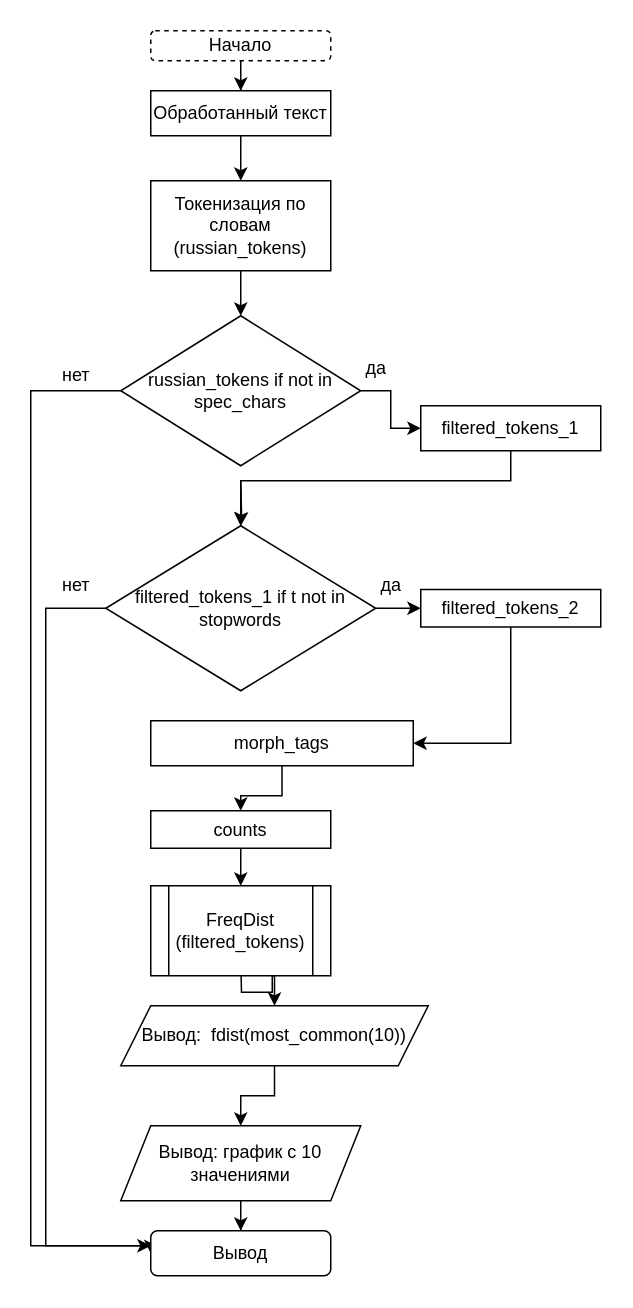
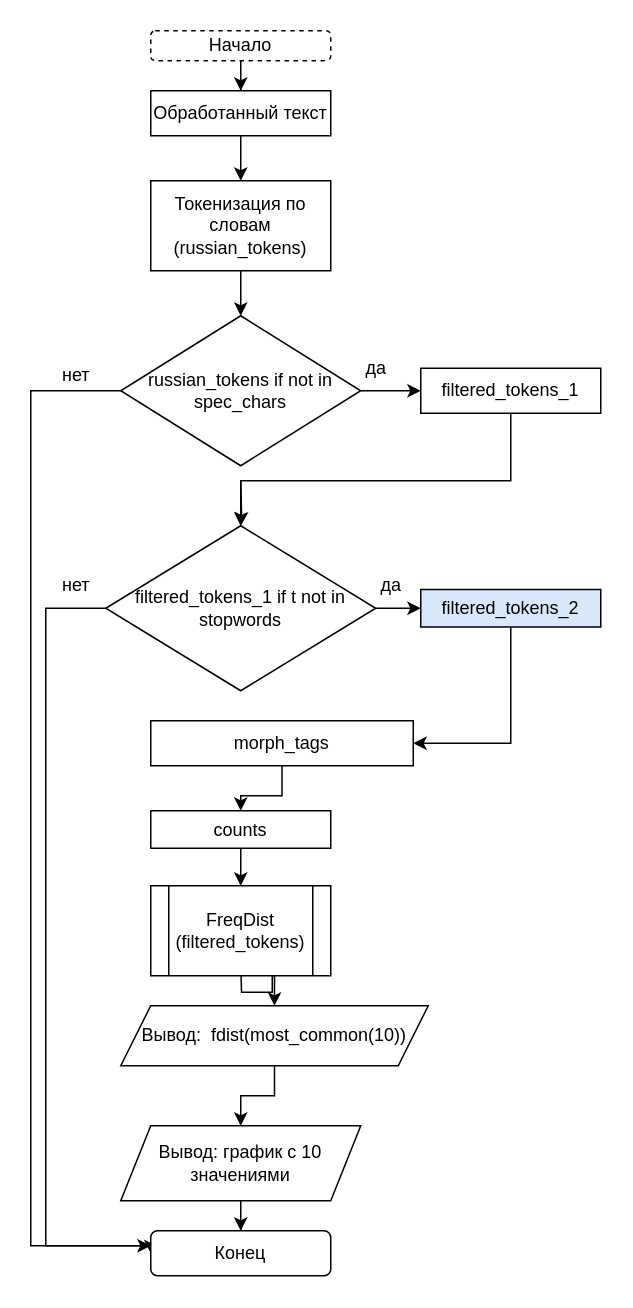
- <mxCell id="13" value="filtered_tokens_1" style="whiteSpace=wrap;html=1;rounded=0;" vertex="1" parent="1"><mxGeometry x="280" y="270" width="120" height="30" as="geometry" /></mxCell>
+ <mxCell id="13" value="filtered_tokens_1" style="whiteSpace=wrap;html=1;rounded=0;" vertex="1" parent="1"><mxGeometry x="280" y="245" width="120" height="30" as="geometry" /></mxCell>
- <mxCell id="19" value="filtered_tokens_2" style="whiteSpace=wrap;html=1;rounded=0;" vertex="1" parent="1"><mxGeometry x="280" y="392.5" width="120" height="25" as="geometry" /></mxCell>
+ <mxCell id="19" value="filtered_tokens_2" style="whiteSpace=wrap;html=1;rounded=0;fillColor=#dae8fc;" vertex="1" parent="1"><mxGeometry x="280" y="392.5" width="120" height="25" as="geometry" /></mxCell>
- <mxCell id="30" value="Вывод" style="rounded=1;whiteSpace=wrap;html=1;" vertex="1" parent="1"><mxGeometry x="100" y="820" width="120" height="30" as="geometry" /></mxCell>
+ <mxCell id="30" value="Конец" style="rounded=1;whiteSpace=wrap;html=1;" vertex="1" parent="1"><mxGeometry x="100" y="820" width="120" height="30" as="geometry" /></mxCell>
